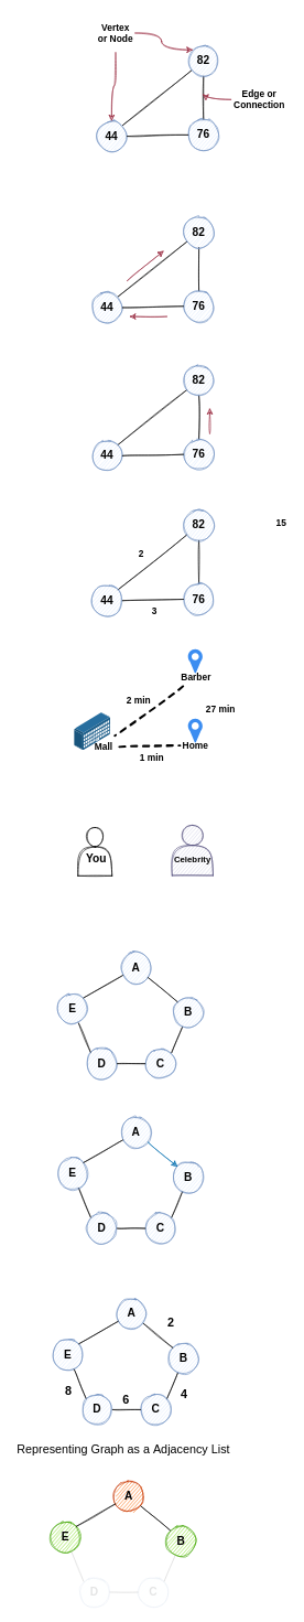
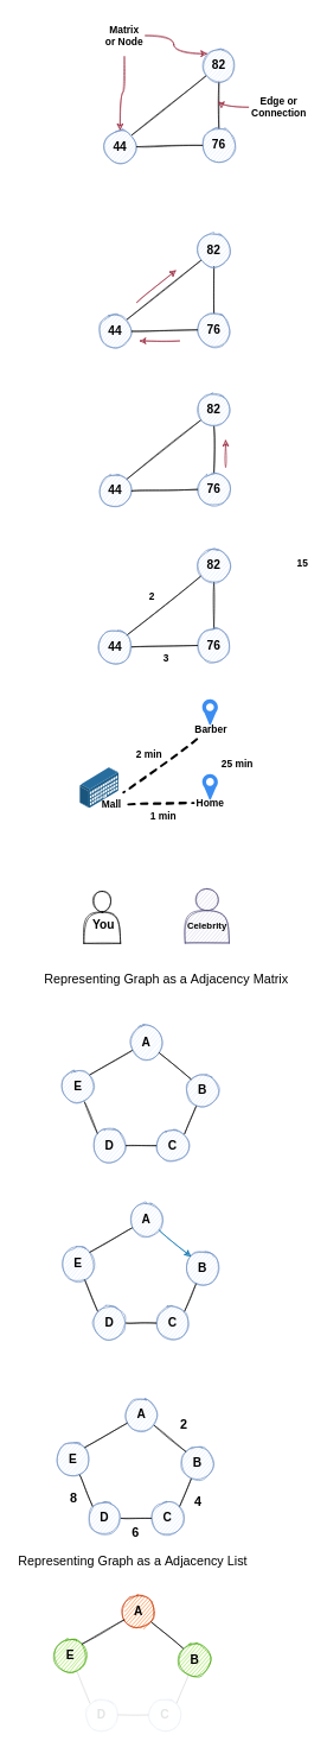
- <mxCell id="13" value="&lt;b&gt;Vertex or Node&lt;/b&gt;" style="text;html=1;strokeColor=none;fillColor=none;align=center;verticalAlign=middle;whiteSpace=wrap;rounded=0;fontColor=#000000;fontSize=14;" parent="1" vertex="1"><mxGeometry x="145" y="20" width="59" height="59" as="geometry" /></mxCell>
+ <mxCell id="13" value="&lt;b&gt;Matrix or Node&lt;/b&gt;" style="text;html=1;strokeColor=none;fillColor=none;align=center;verticalAlign=middle;whiteSpace=wrap;rounded=0;fontColor=#000000;fontSize=14;" parent="1" vertex="1"><mxGeometry x="145" y="20" width="59" height="59" as="geometry" /></mxCell>
- <mxCell id="45" value="27 min" style="text;html=1;align=center;verticalAlign=middle;resizable=0;points=[];autosize=1;fontSize=14;fontColor=#000000;fontStyle=1" parent="1" vertex="1"><mxGeometry x="305.96" y="1060" width="55" height="21" as="geometry" /></mxCell>
+ <mxCell id="45" value="25 min" style="text;html=1;align=center;verticalAlign=middle;resizable=0;points=[];autosize=1;fontSize=14;fontColor=#000000;fontStyle=1" parent="1" vertex="1"><mxGeometry x="305.96" y="1060" width="55" height="21" as="geometry" /></mxCell>
+ <mxCell id="62" value="&lt;font style=&quot;font-size: 18px&quot; color=&quot;#000000&quot;&gt;Representing Graph as a&amp;nbsp;&lt;/font&gt;&lt;font color=&quot;#000000&quot;&gt;&lt;span style=&quot;font-size: 18px&quot;&gt;Adjacency Matrix&lt;br&gt;&lt;/span&gt;&lt;/font&gt;" style="text;html=1;align=center;verticalAlign=middle;resizable=0;points=[];autosize=1;" vertex="1" parent="1"><mxGeometry x="58" y="1365" width="350" height="20" as="geometry" /></mxCell>
- <mxCell id="85" value="&lt;font style=&quot;font-size: 18px&quot;&gt;6&lt;/font&gt;" style="text;html=1;align=center;verticalAlign=middle;resizable=0;points=[];autosize=1;fontSize=14;fontColor=#000000;fontStyle=1" vertex="1" parent="1"><mxGeometry x="180" y="2104" width="20" height="23" as="geometry" /></mxCell>
+ <mxCell id="85" value="&lt;font style=&quot;font-size: 18px&quot;&gt;6&lt;/font&gt;" style="text;html=1;align=center;verticalAlign=middle;resizable=0;points=[];autosize=1;fontSize=14;fontColor=#000000;fontStyle=1" vertex="1" parent="1"><mxGeometry x="180" y="2139" width="20" height="23" as="geometry" /></mxCell>
